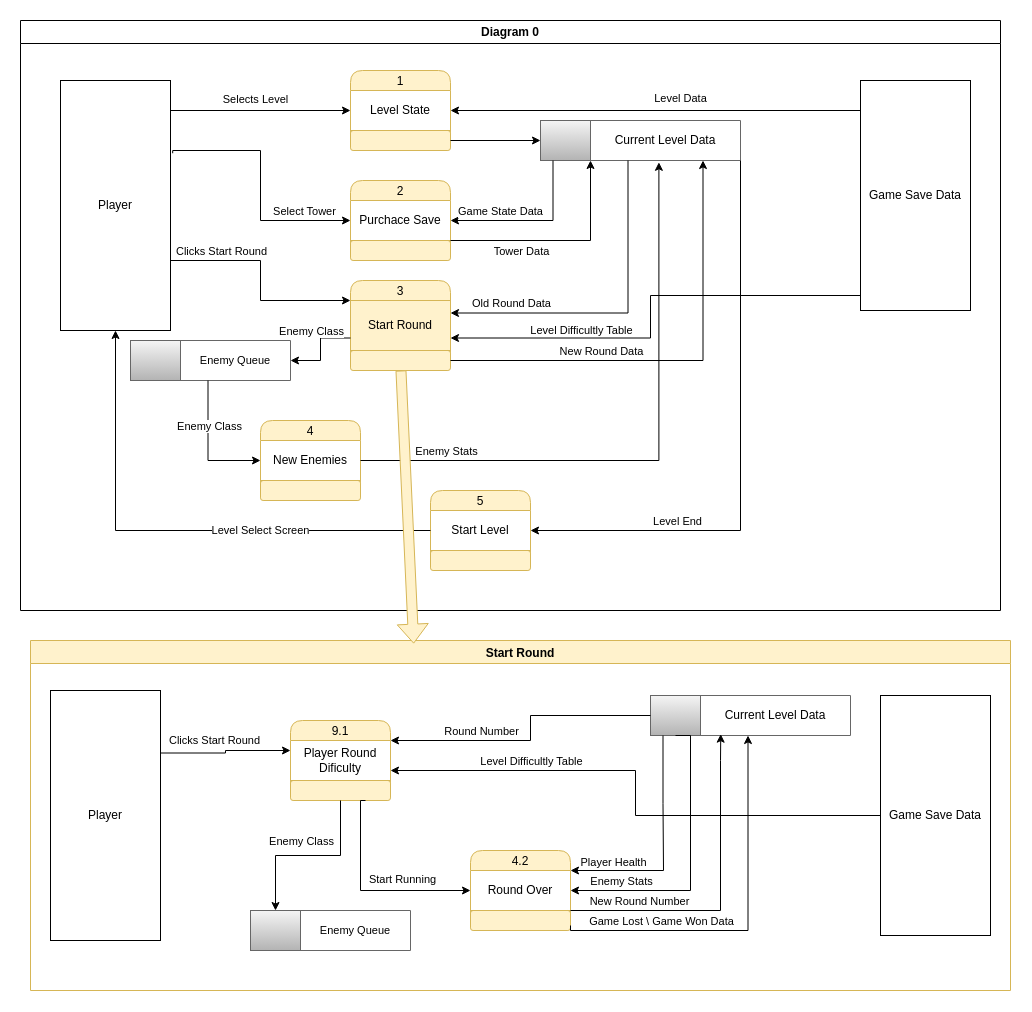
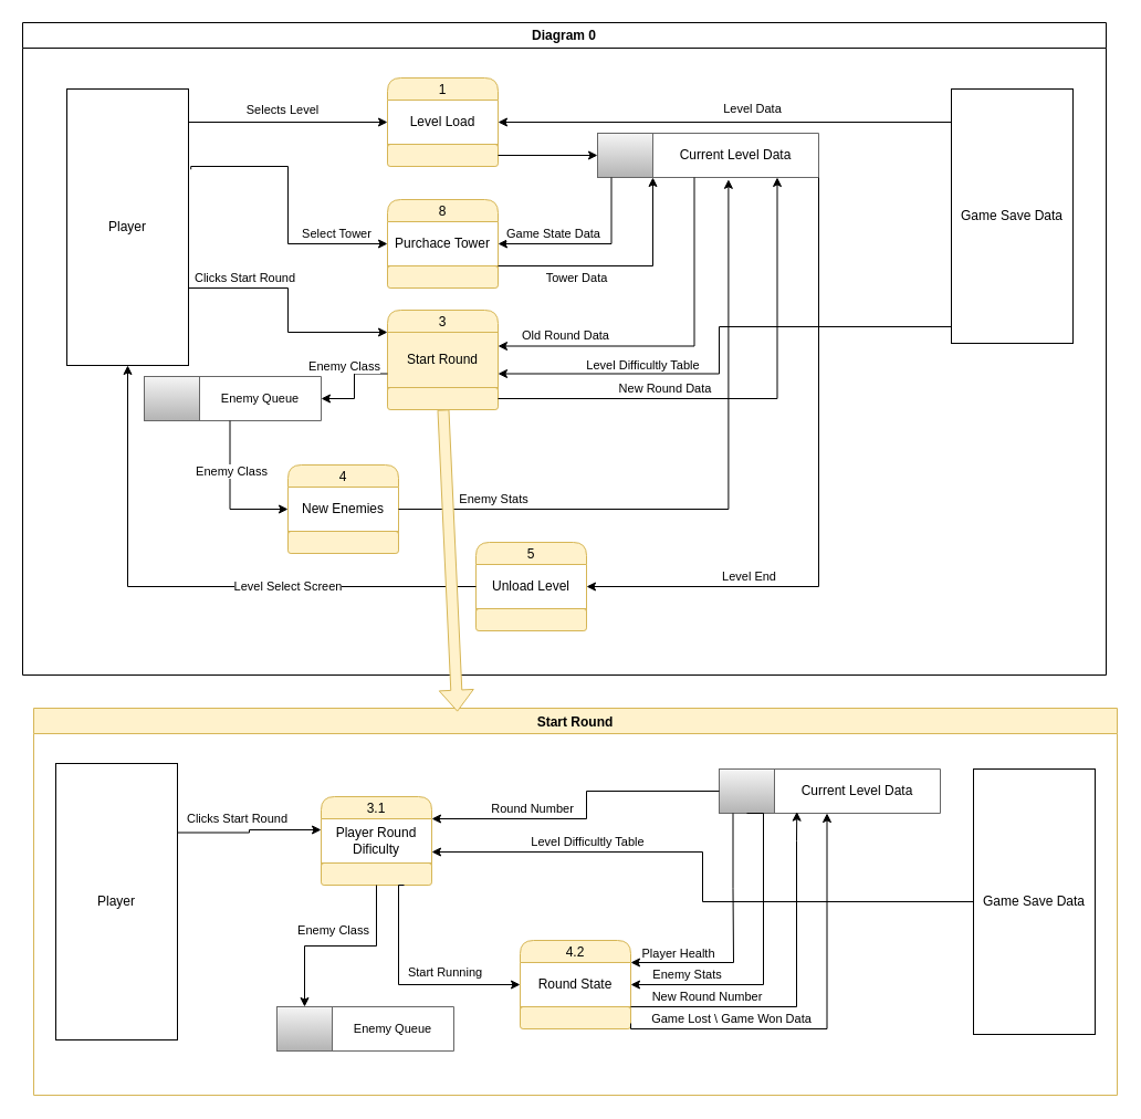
- <mxCell id="4" value="Level State" style="text;html=1;align=center;verticalAlign=middle;whiteSpace=wrap;rounded=0;" parent="3" vertex="1"><mxGeometry y="20" width="100" height="40" as="geometry" /></mxCell>
+ <mxCell id="4" value="Level Load" style="text;html=1;align=center;verticalAlign=middle;whiteSpace=wrap;rounded=0;" parent="3" vertex="1"><mxGeometry y="20" width="100" height="40" as="geometry" /></mxCell>
- <mxCell id="23" value="2" style="swimlane;fontStyle=0;childLayout=stackLayout;horizontal=1;startSize=20;fillColor=#fff2cc;horizontalStack=0;resizeParent=1;resizeParentMax=0;resizeLast=0;collapsible=0;marginBottom=0;swimlaneFillColor=#ffffff;rounded=1;strokeColor=#d6b656;arcSize=20;" parent="2" vertex="1"><mxGeometry x="330" y="160" width="100" height="80" as="geometry" /></mxCell>
+ <mxCell id="23" value="8" style="swimlane;fontStyle=0;childLayout=stackLayout;horizontal=1;startSize=20;fillColor=#fff2cc;horizontalStack=0;resizeParent=1;resizeParentMax=0;resizeLast=0;collapsible=0;marginBottom=0;swimlaneFillColor=#ffffff;rounded=1;strokeColor=#d6b656;arcSize=20;" parent="2" vertex="1"><mxGeometry x="330" y="160" width="100" height="80" as="geometry" /></mxCell>
- <mxCell id="24" value="Purchace Save" style="text;html=1;align=center;verticalAlign=middle;whiteSpace=wrap;rounded=0;" parent="23" vertex="1"><mxGeometry y="20" width="100" height="40" as="geometry" /></mxCell>
+ <mxCell id="24" value="Purchace Tower" style="text;html=1;align=center;verticalAlign=middle;whiteSpace=wrap;rounded=0;" parent="23" vertex="1"><mxGeometry y="20" width="100" height="40" as="geometry" /></mxCell>
- <mxCell id="38" value="Start Level" style="text;html=1;align=center;verticalAlign=middle;whiteSpace=wrap;rounded=0;" parent="37" vertex="1"><mxGeometry y="20" width="100" height="40" as="geometry" /></mxCell>
+ <mxCell id="38" value="Unload Level" style="text;html=1;align=center;verticalAlign=middle;whiteSpace=wrap;rounded=0;" parent="37" vertex="1"><mxGeometry y="20" width="100" height="40" as="geometry" /></mxCell>
- <mxCell id="67" value="9.1" style="swimlane;fontStyle=0;childLayout=stackLayout;horizontal=1;startSize=20;fillColor=#fff2cc;horizontalStack=0;resizeParent=1;resizeParentMax=0;resizeLast=0;collapsible=0;marginBottom=0;swimlaneFillColor=#ffffff;rounded=1;strokeColor=#d6b656;arcSize=20;" vertex="1" parent="60"><mxGeometry x="260" y="80" width="100" height="80" as="geometry" /></mxCell>
+ <mxCell id="67" value="3.1" style="swimlane;fontStyle=0;childLayout=stackLayout;horizontal=1;startSize=20;fillColor=#fff2cc;horizontalStack=0;resizeParent=1;resizeParentMax=0;resizeLast=0;collapsible=0;marginBottom=0;swimlaneFillColor=#ffffff;rounded=1;strokeColor=#d6b656;arcSize=20;" vertex="1" parent="60"><mxGeometry x="260" y="80" width="100" height="80" as="geometry" /></mxCell>
- <mxCell id="77" value="Round Over" style="text;html=1;align=center;verticalAlign=middle;whiteSpace=wrap;rounded=0;" vertex="1" parent="76"><mxGeometry y="20" width="100" height="40" as="geometry" /></mxCell>
+ <mxCell id="77" value="Round State" style="text;html=1;align=center;verticalAlign=middle;whiteSpace=wrap;rounded=0;" vertex="1" parent="76"><mxGeometry y="20" width="100" height="40" as="geometry" /></mxCell>
